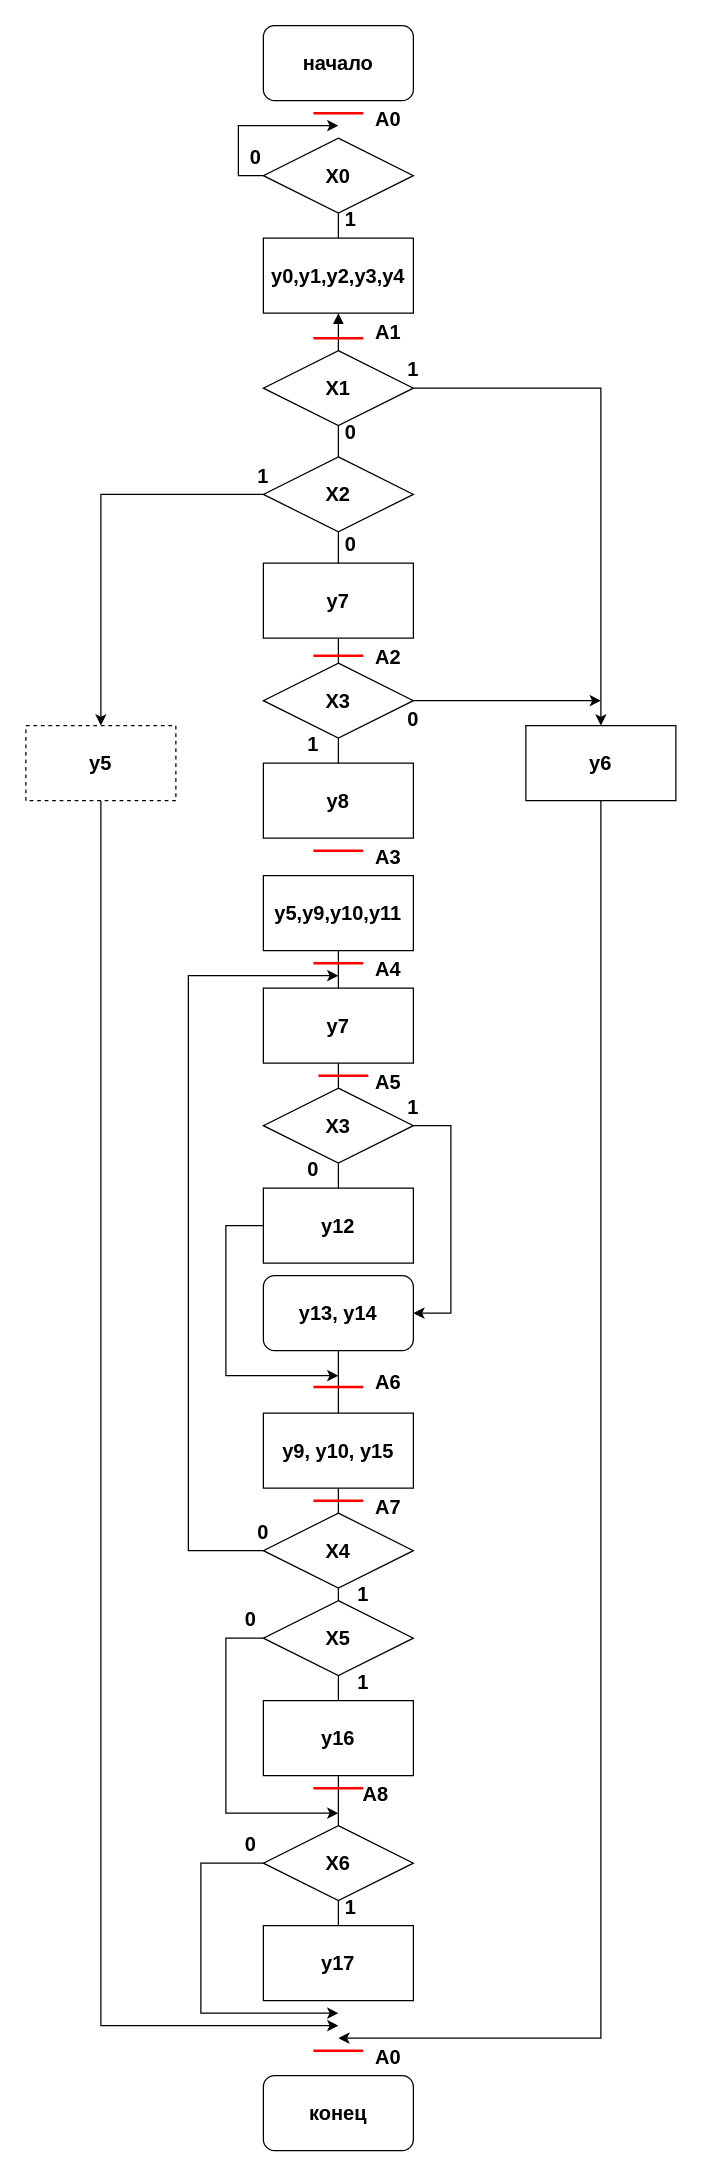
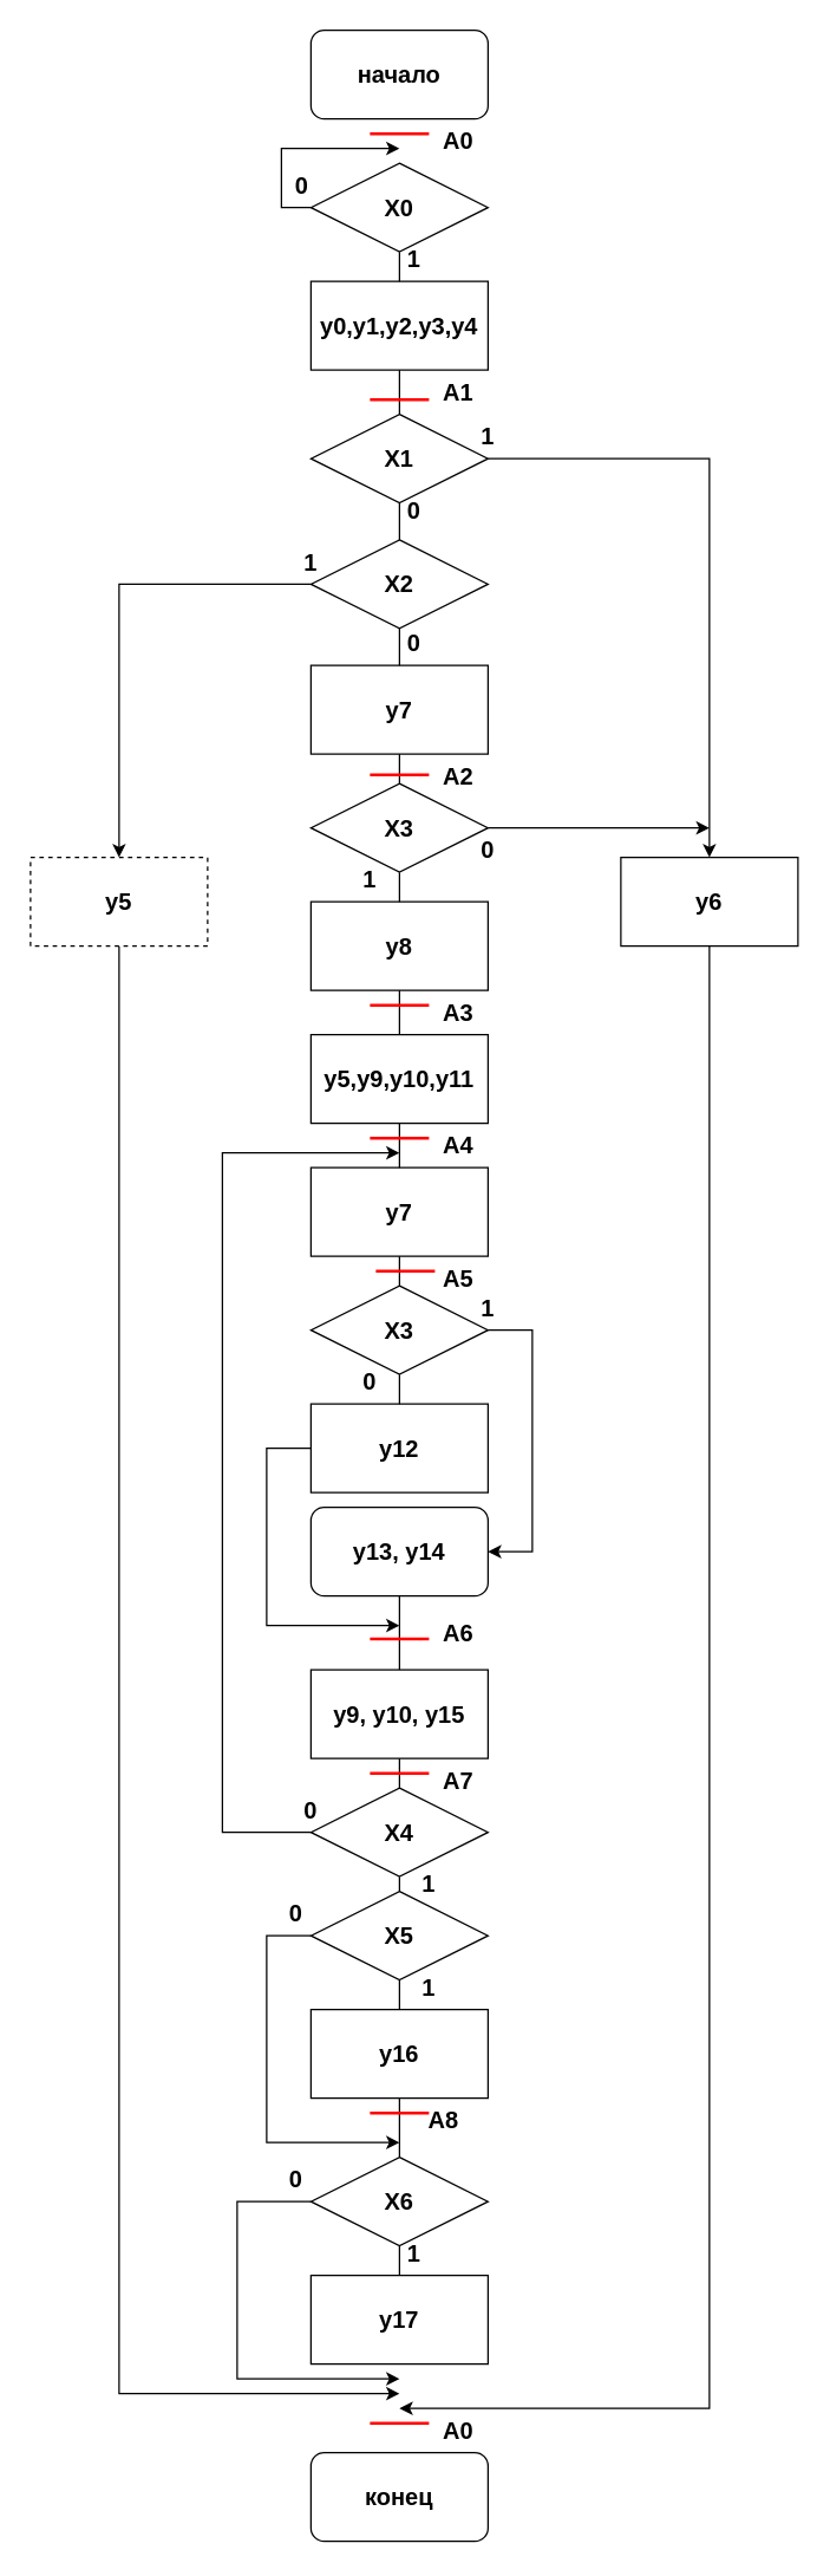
- <mxCell id="21" value="" style="endArrow=block;html=1;rounded=0;entryX=0.5;entryY=1;entryDx=0;entryDy=0;exitX=0.5;exitY=0;exitDx=0;exitDy=0;fontStyle=1;fontSize=16;" parent="1" source="6" target="2" edge="1"><mxGeometry width="50" height="50" relative="1" as="geometry"><mxPoint x="280" y="200" as="sourcePoint" /><mxPoint x="280" y="150" as="targetPoint" /></mxGeometry></mxCell>
+ <mxCell id="21" value="" style="endArrow=none;html=1;rounded=0;entryX=0.5;entryY=1;entryDx=0;entryDy=0;exitX=0.5;exitY=0;exitDx=0;exitDy=0;fontStyle=1;fontSize=16;" parent="1" source="6" target="2" edge="1"><mxGeometry width="50" height="50" relative="1" as="geometry"><mxPoint x="280" y="200" as="sourcePoint" /><mxPoint x="280" y="150" as="targetPoint" /></mxGeometry></mxCell>
+ <mxCell id="32" value="" style="endArrow=none;html=1;rounded=0;entryX=0.5;entryY=1;entryDx=0;entryDy=0;exitX=0.5;exitY=0;exitDx=0;exitDy=0;fontStyle=1;fontSize=16;" parent="1" source="14" target="13" edge="1"><mxGeometry width="50" height="50" relative="1" as="geometry"><mxPoint x="280" y="820" as="sourcePoint" /><mxPoint x="280" y="860" as="targetPoint" /></mxGeometry></mxCell>
